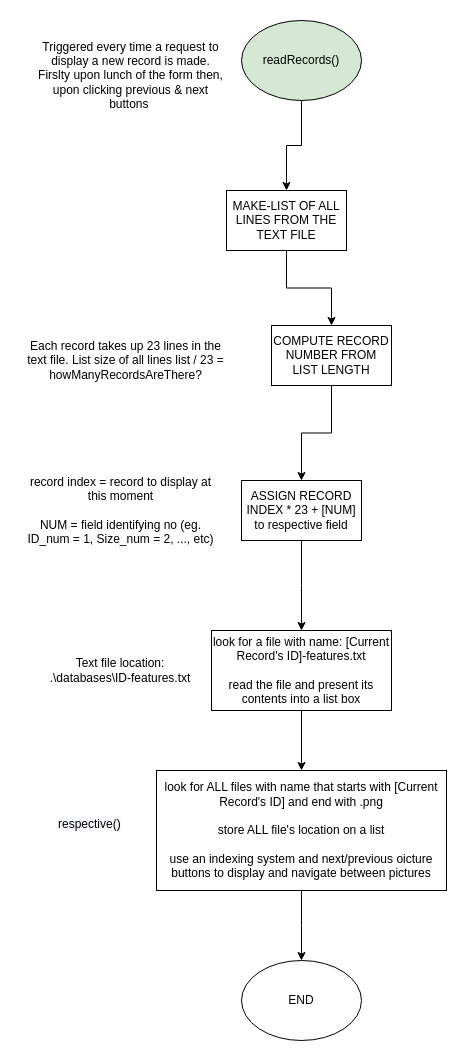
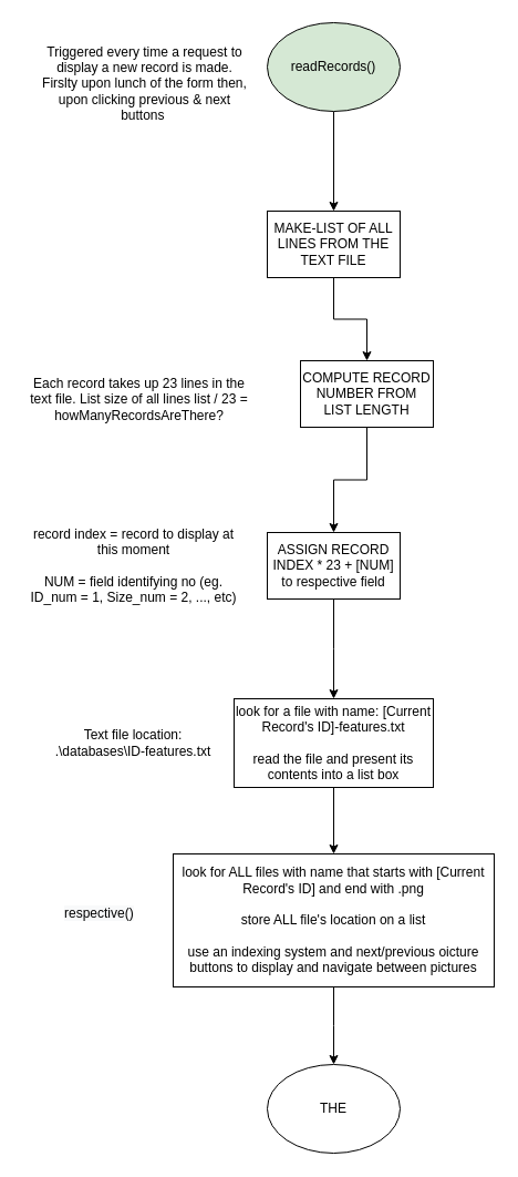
- <mxCell id="6" value="MAKE-LIST OF ALL LINES FROM THE TEXT FILE" style="whiteSpace=wrap;html=1;" parent="1" vertex="1"><mxGeometry x="226" y="190" width="120" height="60" as="geometry" /></mxCell>
+ <mxCell id="6" value="MAKE-LIST OF ALL LINES FROM THE TEXT FILE" style="whiteSpace=wrap;html=1;" parent="1" vertex="1"><mxGeometry x="241" y="190" width="120" height="60" as="geometry" /></mxCell>
- <mxCell id="19" value="END" style="ellipse;whiteSpace=wrap;html=1;" vertex="1" parent="1"><mxGeometry x="241" y="960" width="120" height="80" as="geometry" /></mxCell>
+ <mxCell id="19" value="THE" style="ellipse;whiteSpace=wrap;html=1;" vertex="1" parent="1"><mxGeometry x="241" y="960" width="120" height="80" as="geometry" /></mxCell>
